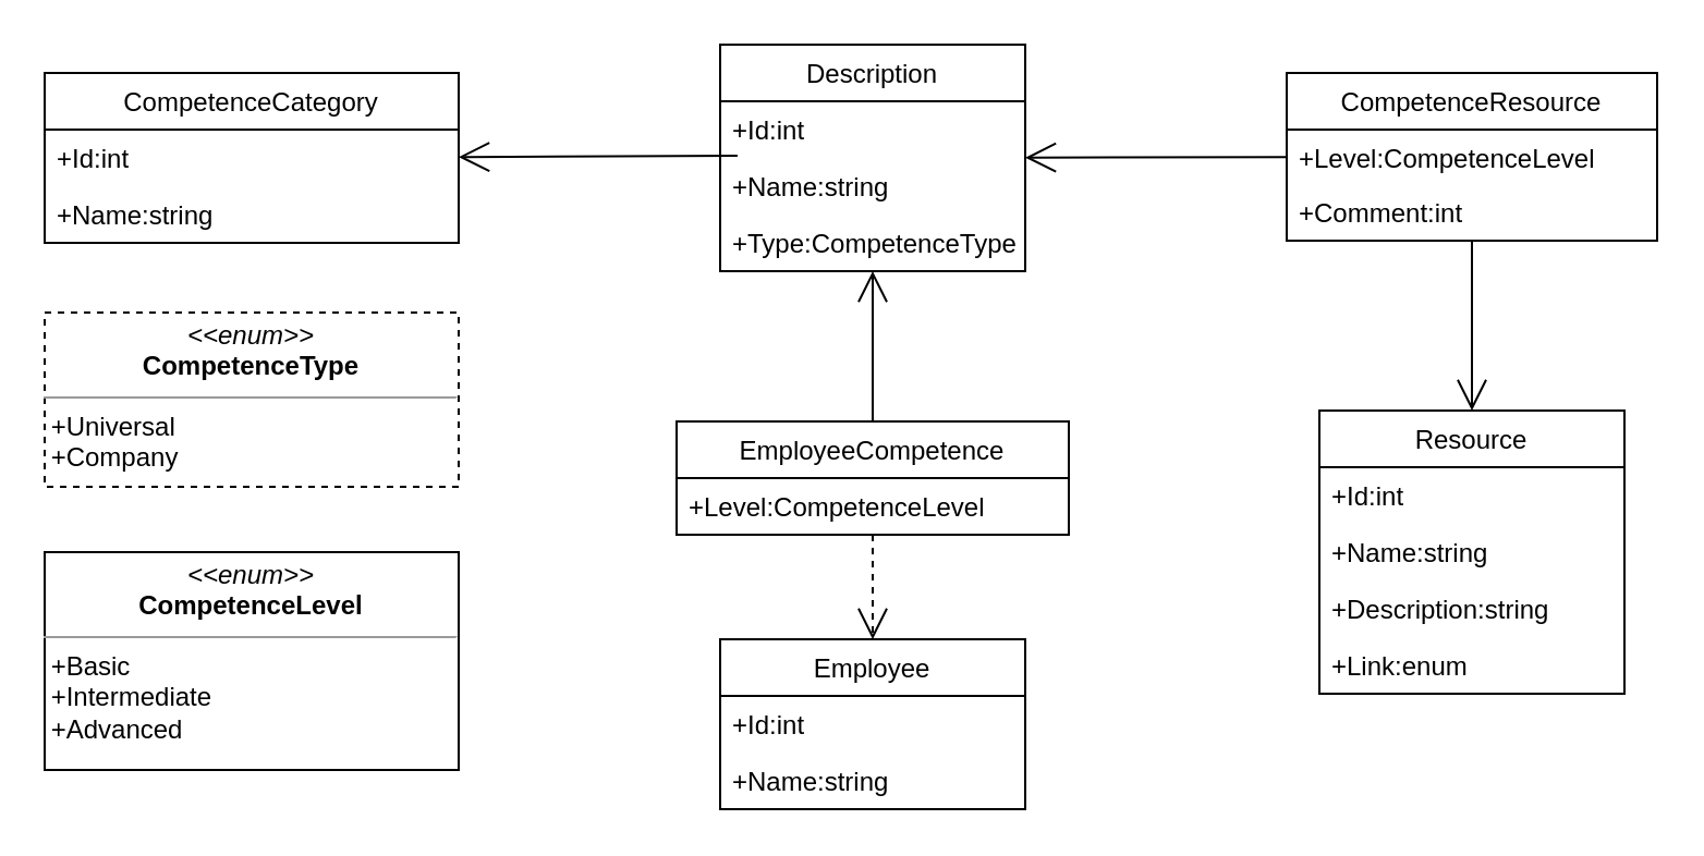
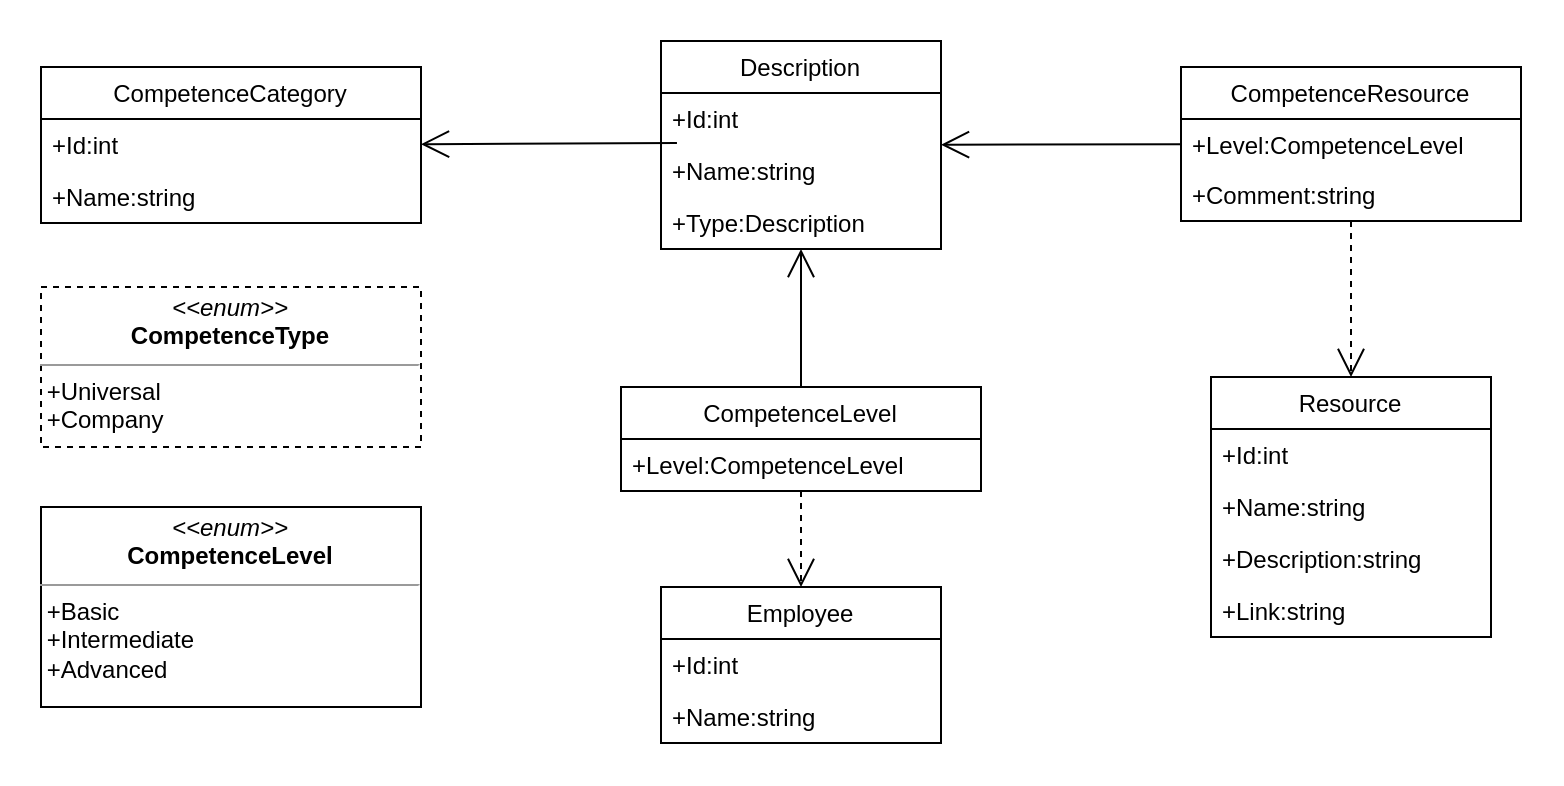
- <mxCell id="25" value="+Comment:int" style="text;strokeColor=none;fillColor=none;align=left;verticalAlign=top;spacingLeft=4;spacingRight=4;overflow=hidden;rotatable=0;points=[[0,0.5],[1,0.5]];portConstraint=eastwest;" vertex="1" parent="23"><mxGeometry y="51" width="170" height="26" as="geometry" /></mxCell>
+ <mxCell id="25" value="+Comment:string" style="text;strokeColor=none;fillColor=none;align=left;verticalAlign=top;spacingLeft=4;spacingRight=4;overflow=hidden;rotatable=0;points=[[0,0.5],[1,0.5]];portConstraint=eastwest;" vertex="1" parent="23"><mxGeometry y="51" width="170" height="26" as="geometry" /></mxCell>
- <mxCell id="12" value="+Type:CompetenceType" style="text;strokeColor=none;fillColor=none;align=left;verticalAlign=top;spacingLeft=4;spacingRight=4;overflow=hidden;rotatable=0;points=[[0,0.5],[1,0.5]];portConstraint=eastwest;" vertex="1" parent="9"><mxGeometry y="78" width="140" height="26" as="geometry" /></mxCell>
+ <mxCell id="12" value="+Type:Description" style="text;strokeColor=none;fillColor=none;align=left;verticalAlign=top;spacingLeft=4;spacingRight=4;overflow=hidden;rotatable=0;points=[[0,0.5],[1,0.5]];portConstraint=eastwest;" vertex="1" parent="9"><mxGeometry y="78" width="140" height="26" as="geometry" /></mxCell>
- <mxCell id="14" value="" style="endArrow=open;endFill=1;endSize=12;html=1;" edge="1" parent="1" source="23" target="15"><mxGeometry width="160" relative="1" as="geometry"><mxPoint x="280" y="123" as="sourcePoint" /><mxPoint x="440" y="123" as="targetPoint" /></mxGeometry></mxCell>
+ <mxCell id="14" value="" style="endArrow=open;endFill=1;endSize=12;html=1;dashed=1;" edge="1" parent="1" source="23" target="15"><mxGeometry width="160" relative="1" as="geometry"><mxPoint x="280" y="123" as="sourcePoint" /><mxPoint x="440" y="123" as="targetPoint" /></mxGeometry></mxCell>
- <mxCell id="4" value="EmployeeCompetence" style="swimlane;fontStyle=0;childLayout=stackLayout;horizontal=1;startSize=26;fillColor=none;horizontalStack=0;resizeParent=1;resizeParentMax=0;resizeLast=0;collapsible=1;marginBottom=0;" vertex="1" parent="1"><mxGeometry x="310" y="193" width="180" height="52" as="geometry" /></mxCell>
+ <mxCell id="4" value="CompetenceLevel" style="swimlane;fontStyle=0;childLayout=stackLayout;horizontal=1;startSize=26;fillColor=none;horizontalStack=0;resizeParent=1;resizeParentMax=0;resizeLast=0;collapsible=1;marginBottom=0;" vertex="1" parent="1"><mxGeometry x="310" y="193" width="180" height="52" as="geometry" /></mxCell>
- <mxCell id="19" value="+Link:enum" style="text;strokeColor=none;fillColor=none;align=left;verticalAlign=top;spacingLeft=4;spacingRight=4;overflow=hidden;rotatable=0;points=[[0,0.5],[1,0.5]];portConstraint=eastwest;" vertex="1" parent="15"><mxGeometry y="104" width="140" height="26" as="geometry" /></mxCell>
+ <mxCell id="19" value="+Link:string" style="text;strokeColor=none;fillColor=none;align=left;verticalAlign=top;spacingLeft=4;spacingRight=4;overflow=hidden;rotatable=0;points=[[0,0.5],[1,0.5]];portConstraint=eastwest;" vertex="1" parent="15"><mxGeometry y="104" width="140" height="26" as="geometry" /></mxCell>
